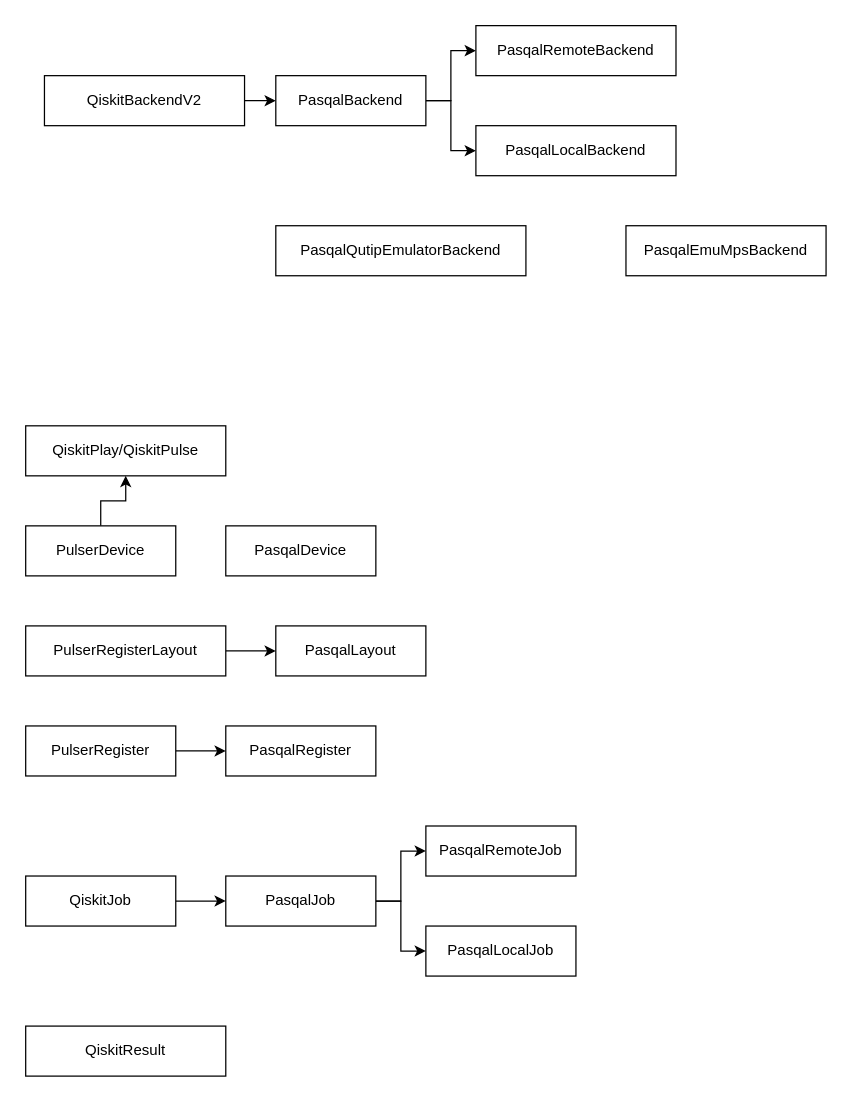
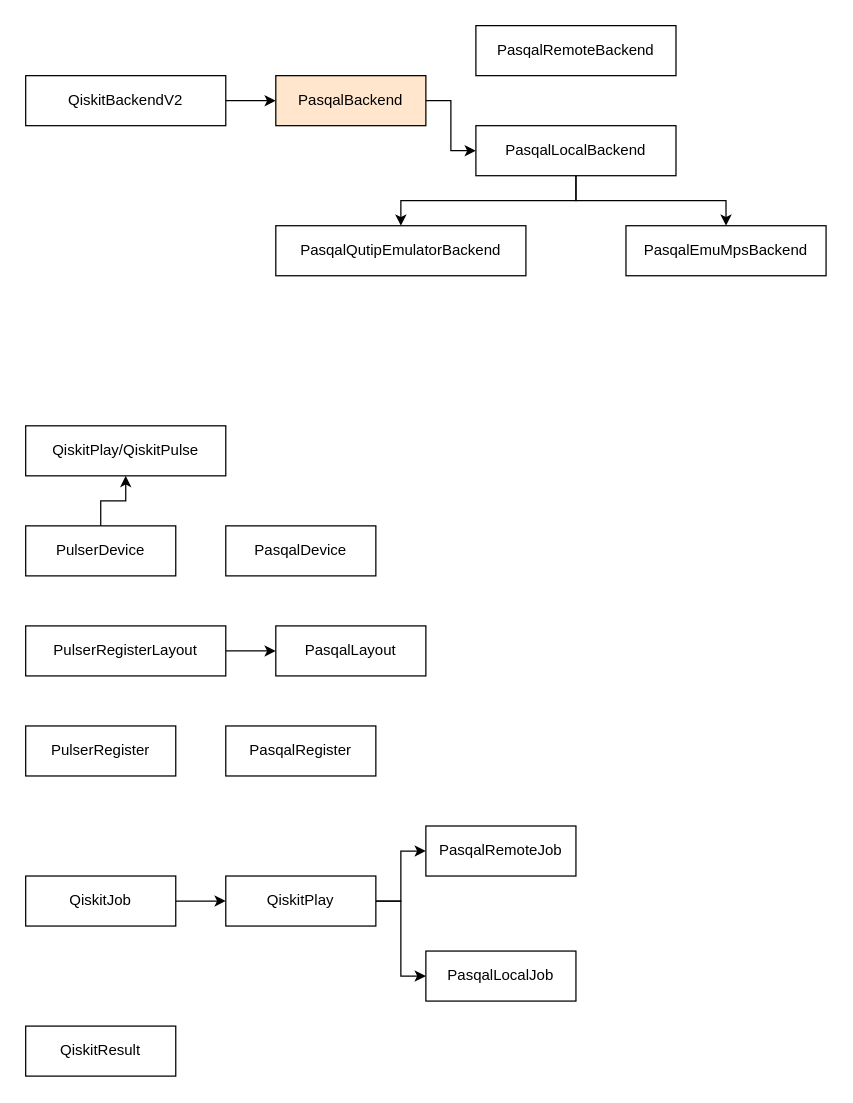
- <mxCell id="4" style="edgeStyle=orthogonalEdgeStyle;rounded=0;orthogonalLoop=1;jettySize=auto;html=1;entryX=0;entryY=0.5;entryDx=0;entryDy=0;" edge="1" parent="1" source="6" target="7"><mxGeometry relative="1" as="geometry" /></mxCell>
- <mxCell id="3" value="QiskitBackendV2" style="rounded=0;whiteSpace=wrap;html=1;" vertex="1" parent="1"><mxGeometry x="35" y="60" width="160" height="40" as="geometry" /></mxCell>
+ <mxCell id="3" value="QiskitBackendV2" style="rounded=0;whiteSpace=wrap;html=1;" vertex="1" parent="1"><mxGeometry x="20" y="60" width="160" height="40" as="geometry" /></mxCell>
- <mxCell id="6" value="PasqalBackend" style="whiteSpace=wrap;html=1;" vertex="1" parent="1"><mxGeometry x="220" y="60" width="120" height="40" as="geometry" /></mxCell>
+ <mxCell id="6" value="PasqalBackend" style="whiteSpace=wrap;html=1;fillColor=#ffe6cc;" vertex="1" parent="1"><mxGeometry x="220" y="60" width="120" height="40" as="geometry" /></mxCell>
+ <mxCell id="8" style="edgeStyle=orthogonalEdgeStyle;rounded=0;orthogonalLoop=1;jettySize=auto;html=1;entryX=0.5;entryY=0;entryDx=0;entryDy=0;" edge="1" parent="1" source="10" target="11"><mxGeometry relative="1" as="geometry" /></mxCell>
+ <mxCell id="9" style="edgeStyle=orthogonalEdgeStyle;rounded=0;orthogonalLoop=1;jettySize=auto;html=1;entryX=0.5;entryY=0;entryDx=0;entryDy=0;" edge="1" parent="1" source="10" target="12"><mxGeometry relative="1" as="geometry" /></mxCell>
- <mxCell id="24" style="edgeStyle=orthogonalEdgeStyle;rounded=0;orthogonalLoop=1;jettySize=auto;html=1;entryX=0;entryY=0.5;entryDx=0;entryDy=0;fontFamily=Helvetica;fontSize=12;fontColor=default;fontStyle=0;" edge="1" parent="1" source="25" target="15"><mxGeometry relative="1" as="geometry" /></mxCell>
- <mxCell id="19" value="PasqalJob" style="whiteSpace=wrap;html=1;strokeColor=default;align=center;verticalAlign=middle;fontFamily=Helvetica;fontSize=12;fontColor=default;fontStyle=0;fillColor=default;" vertex="1" parent="1"><mxGeometry x="180" y="700" width="120" height="40" as="geometry" /></mxCell>
+ <mxCell id="19" value="QiskitPlay" style="whiteSpace=wrap;html=1;strokeColor=default;align=center;verticalAlign=middle;fontFamily=Helvetica;fontSize=12;fontColor=default;fontStyle=0;fillColor=default;" vertex="1" parent="1"><mxGeometry x="180" y="700" width="120" height="40" as="geometry" /></mxCell>
- <mxCell id="29" value="PasqalLocalJob" style="whiteSpace=wrap;html=1;strokeColor=default;align=center;verticalAlign=middle;fontFamily=Helvetica;fontSize=12;fontColor=default;fontStyle=0;fillColor=default;" vertex="1" parent="1"><mxGeometry x="340" y="740" width="120" height="40" as="geometry" /></mxCell>
+ <mxCell id="29" value="PasqalLocalJob" style="whiteSpace=wrap;html=1;strokeColor=default;align=center;verticalAlign=middle;fontFamily=Helvetica;fontSize=12;fontColor=default;fontStyle=0;fillColor=default;" vertex="1" parent="1"><mxGeometry x="340" y="760" width="120" height="40" as="geometry" /></mxCell>
- <mxCell id="28" value="QiskitResult" style="whiteSpace=wrap;html=1;strokeColor=default;align=center;verticalAlign=middle;fontFamily=Helvetica;fontSize=12;fontColor=default;fontStyle=0;fillColor=default;" vertex="1" parent="1"><mxGeometry x="20" y="820" width="160" height="40" as="geometry" /></mxCell>
+ <mxCell id="28" value="QiskitResult" style="whiteSpace=wrap;html=1;strokeColor=default;align=center;verticalAlign=middle;fontFamily=Helvetica;fontSize=12;fontColor=default;fontStyle=0;fillColor=default;" vertex="1" parent="1"><mxGeometry x="20" y="820" width="120" height="40" as="geometry" /></mxCell>
